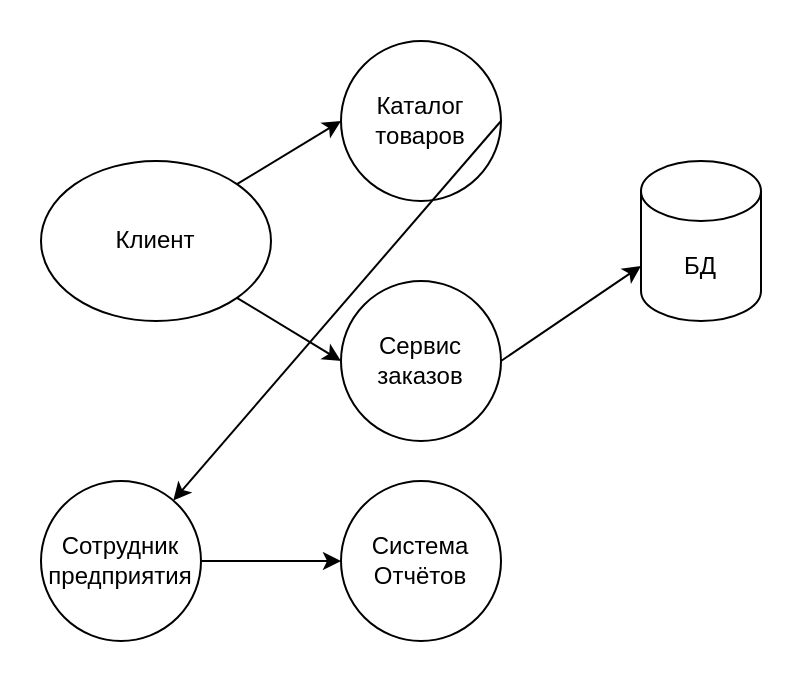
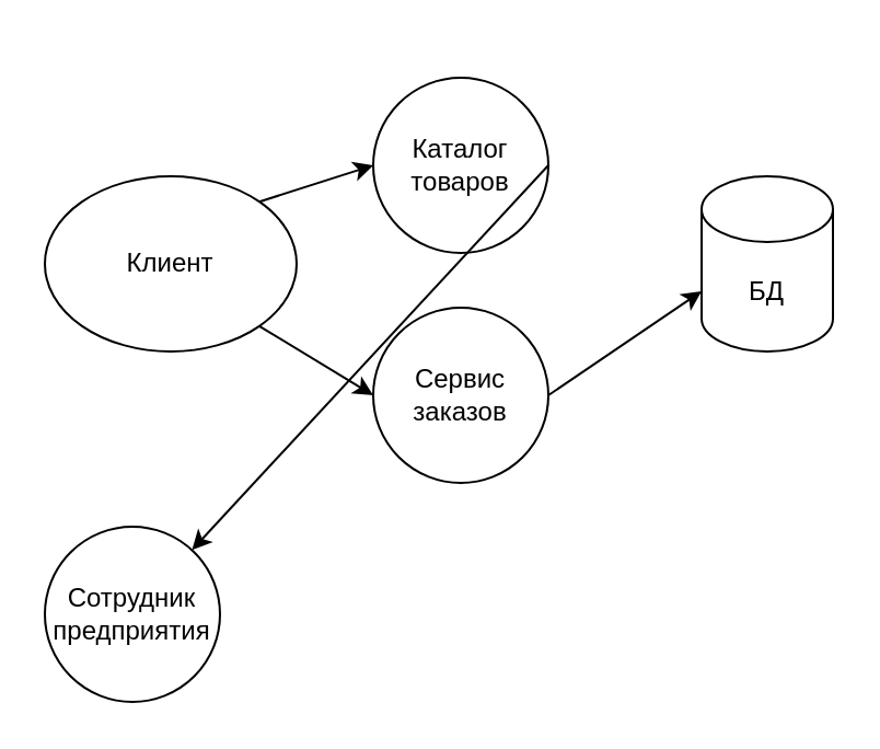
- <mxCell id="2" value="Каталог товаров" style="ellipse;whiteSpace=wrap;html=1;aspect=fixed;" parent="1" vertex="1"><mxGeometry x="170" y="20" width="80" height="80" as="geometry" /></mxCell>
+ <mxCell id="2" value="Каталог товаров" style="ellipse;whiteSpace=wrap;html=1;aspect=fixed;" parent="1" vertex="1"><mxGeometry x="170" y="35" width="80" height="80" as="geometry" /></mxCell>
- <mxCell id="11" style="edgeStyle=orthogonalEdgeStyle;rounded=0;orthogonalLoop=1;jettySize=auto;html=1;entryX=0;entryY=0.5;entryDx=0;entryDy=0;" parent="1" source="12" target="10" edge="1"><mxGeometry relative="1" as="geometry" /></mxCell>
- <mxCell id="10" value="Система Отчётов" style="ellipse;whiteSpace=wrap;html=1;aspect=fixed;" parent="1" vertex="1"><mxGeometry x="170" y="240" width="80" height="80" as="geometry" /></mxCell>
